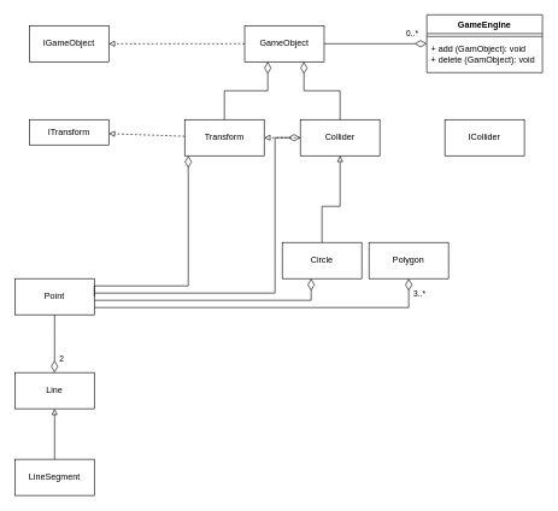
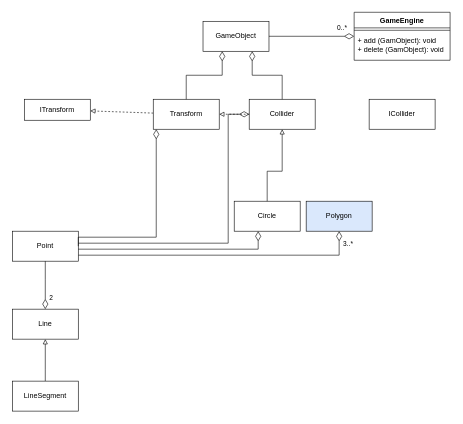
- <mxCell id="17" value="IGameObject" style="html=1;whiteSpace=wrap;" vertex="1" parent="1"><mxGeometry x="40" y="35" width="110" height="50" as="geometry" /></mxCell>
- <mxCell id="21" value="" style="endArrow=block;dashed=1;html=1;rounded=0;startArrow=none;startFill=0;endFill=0;" edge="1" parent="1" source="18" target="17"><mxGeometry width="50" height="50" relative="1" as="geometry"><mxPoint x="347" y="43" as="sourcePoint" /><mxPoint x="110" y="-5" as="targetPoint" /></mxGeometry></mxCell>
- <mxCell id="5" value="Polygon" style="html=1;whiteSpace=wrap;" vertex="1" parent="1"><mxGeometry x="510" y="335" width="110" height="50" as="geometry" /></mxCell>
+ <mxCell id="5" value="Polygon" style="html=1;whiteSpace=wrap;fillColor=#dae8fc;" vertex="1" parent="1"><mxGeometry x="510" y="335" width="110" height="50" as="geometry" /></mxCell>
